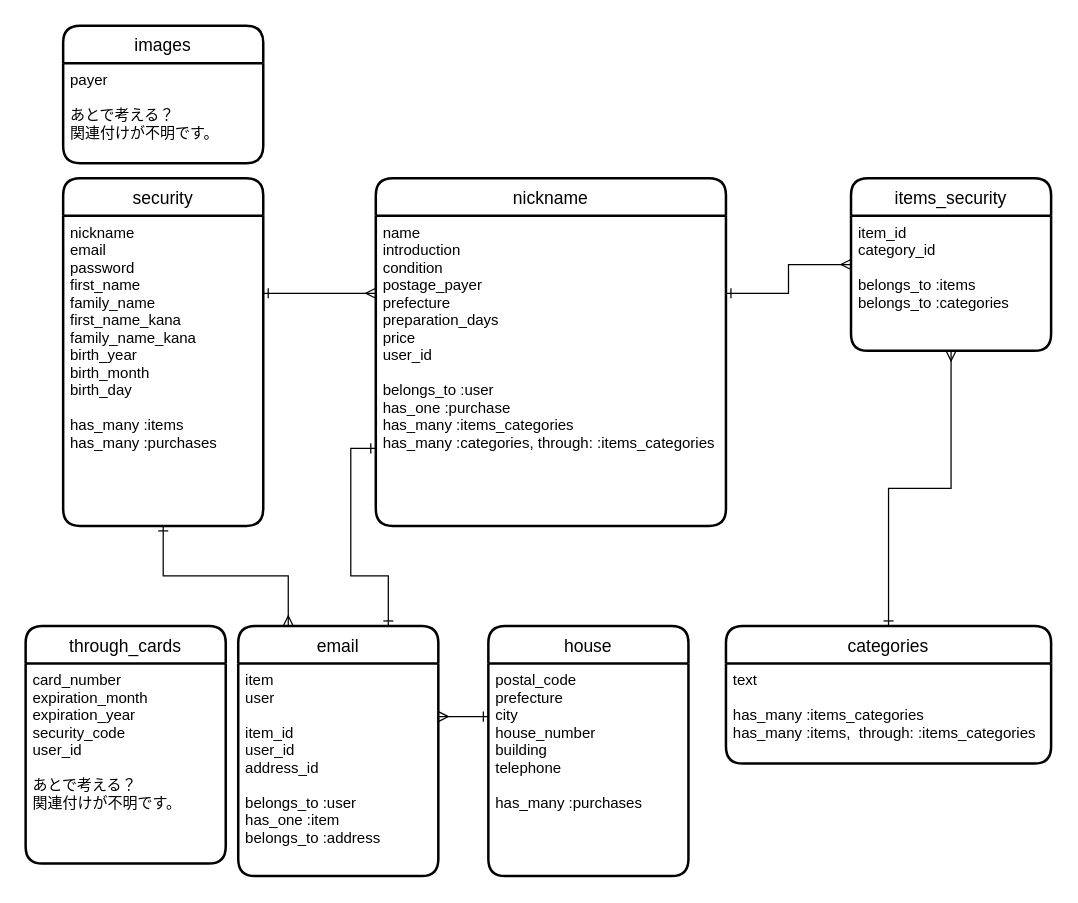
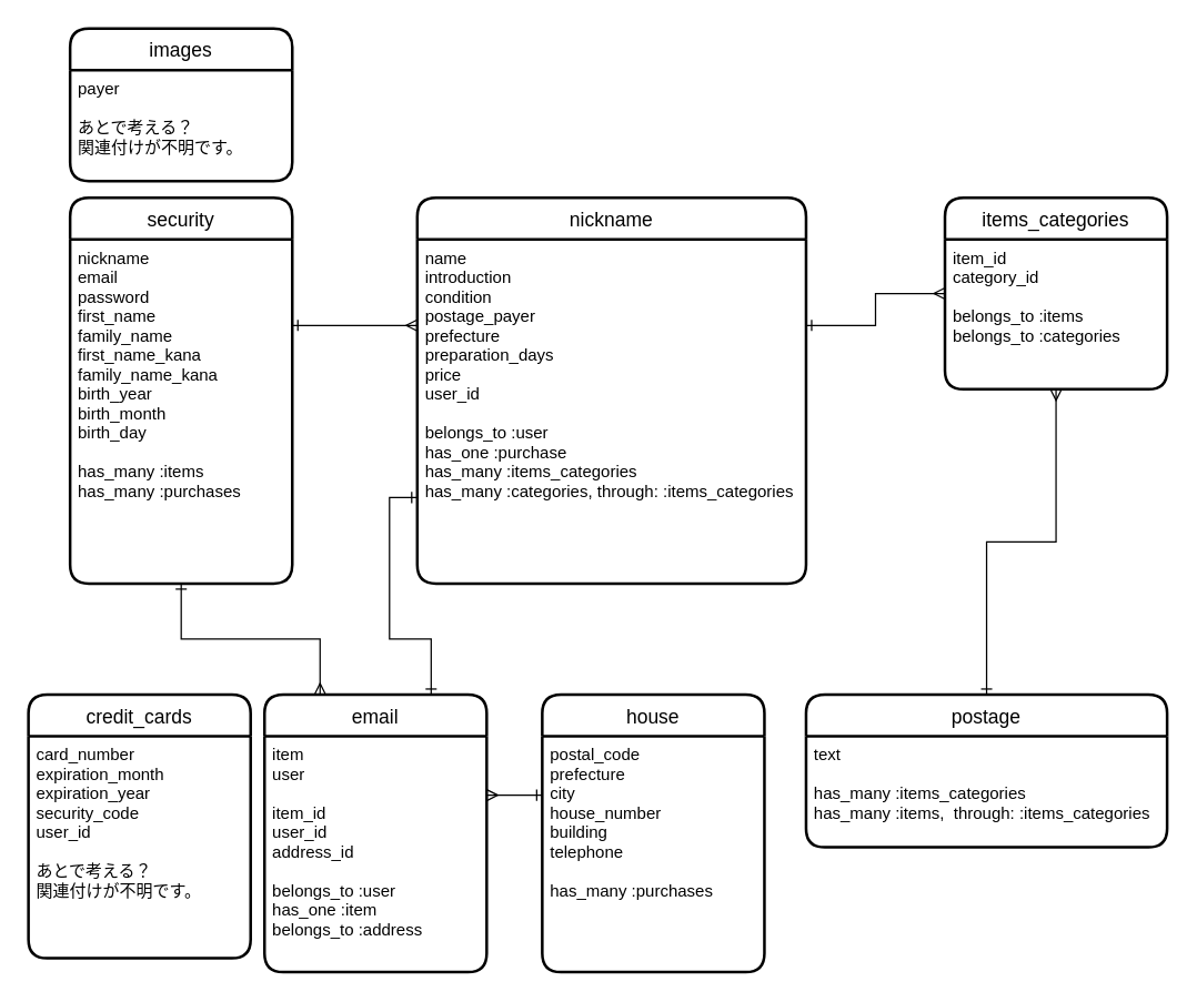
- <mxCell id="5" value="items_security" style="swimlane;childLayout=stackLayout;horizontal=1;startSize=30;horizontalStack=0;rounded=1;fontSize=14;fontStyle=0;strokeWidth=2;resizeParent=0;resizeLast=1;shadow=0;dashed=0;align=center;" vertex="1" parent="1"><mxGeometry x="680" y="142" width="160" height="138" as="geometry" /></mxCell>
+ <mxCell id="5" value="items_categories" style="swimlane;childLayout=stackLayout;horizontal=1;startSize=30;horizontalStack=0;rounded=1;fontSize=14;fontStyle=0;strokeWidth=2;resizeParent=0;resizeLast=1;shadow=0;dashed=0;align=center;" vertex="1" parent="1"><mxGeometry x="680" y="142" width="160" height="138" as="geometry" /></mxCell>
- <mxCell id="20" value="through_cards" style="swimlane;childLayout=stackLayout;horizontal=1;startSize=30;horizontalStack=0;rounded=1;fontSize=14;fontStyle=0;strokeWidth=2;resizeParent=0;resizeLast=1;shadow=0;dashed=0;align=center;" vertex="1" parent="1"><mxGeometry y="500" width="160" height="190" as="geometry" x="20" /></mxCell>
+ <mxCell id="20" value="credit_cards" style="swimlane;childLayout=stackLayout;horizontal=1;startSize=30;horizontalStack=0;rounded=1;fontSize=14;fontStyle=0;strokeWidth=2;resizeParent=0;resizeLast=1;shadow=0;dashed=0;align=center;" vertex="1" parent="1"><mxGeometry y="500" width="160" height="190" as="geometry" x="20" /></mxCell>
- <mxCell id="16" value="categories" style="swimlane;childLayout=stackLayout;horizontal=1;startSize=30;horizontalStack=0;rounded=1;fontSize=14;fontStyle=0;strokeWidth=2;resizeParent=0;resizeLast=1;shadow=0;dashed=0;align=center;" vertex="1" parent="1"><mxGeometry x="580" y="500" width="260" height="110" as="geometry" /></mxCell>
+ <mxCell id="16" value="postage" style="swimlane;childLayout=stackLayout;horizontal=1;startSize=30;horizontalStack=0;rounded=1;fontSize=14;fontStyle=0;strokeWidth=2;resizeParent=0;resizeLast=1;shadow=0;dashed=0;align=center;" vertex="1" parent="1"><mxGeometry x="580" y="500" width="260" height="110" as="geometry" /></mxCell>
